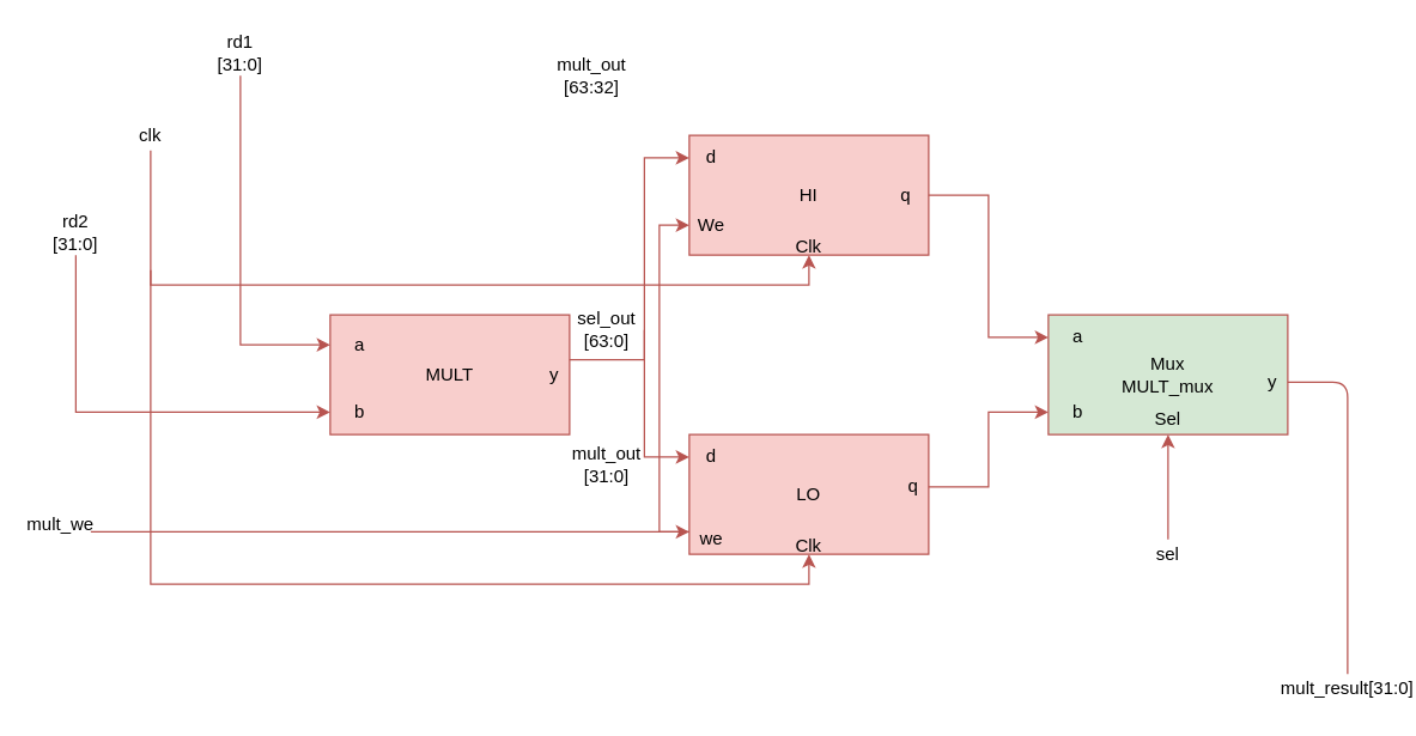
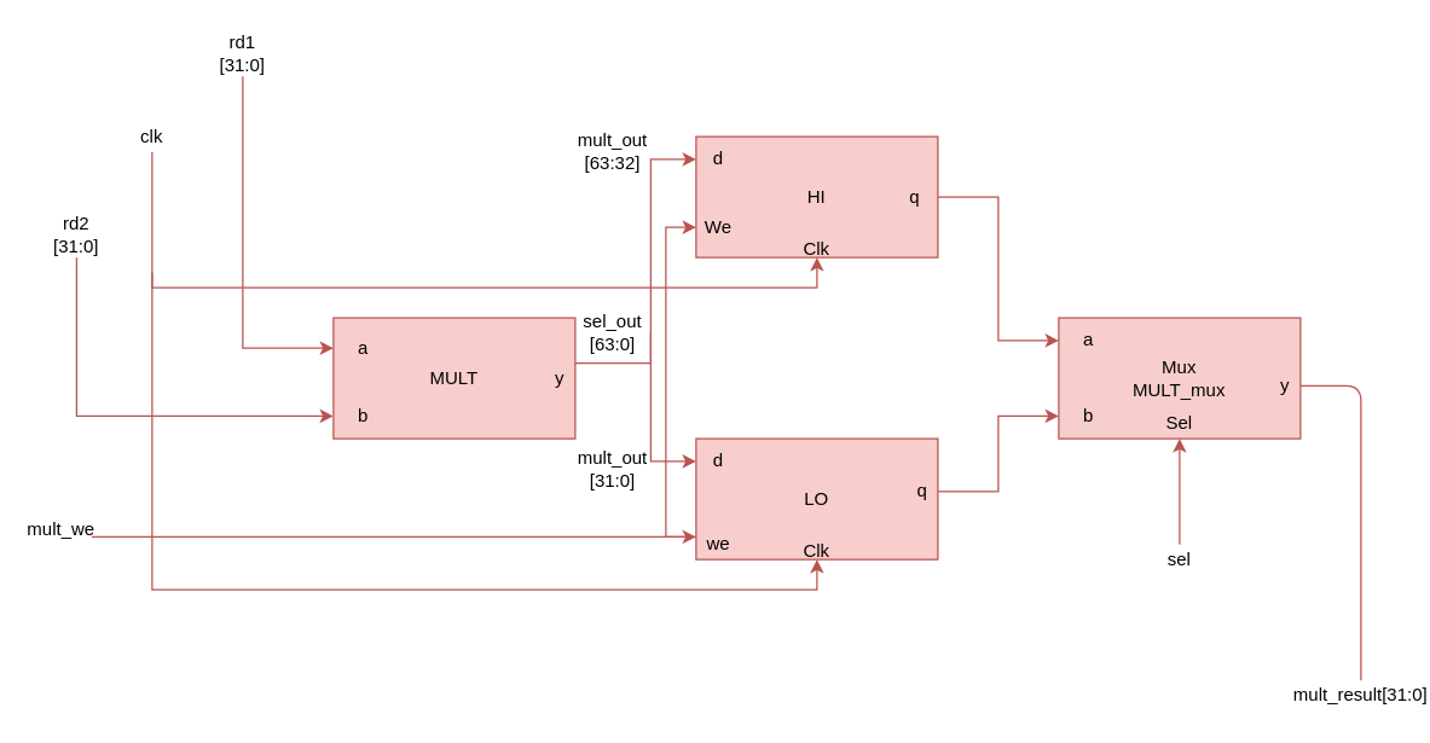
- <mxCell id="33" value="mult_out&lt;br&gt;[63:32]" style="text;html=1;align=center;verticalAlign=middle;whiteSpace=wrap;rounded=0;" vertex="1" parent="1"><mxGeometry x="370" y="40" width="50" height="20" as="geometry" /></mxCell>
+ <mxCell id="33" value="mult_out&lt;br&gt;[63:32]" style="text;html=1;align=center;verticalAlign=middle;whiteSpace=wrap;rounded=0;" vertex="1" parent="1"><mxGeometry x="380" y="90" width="50" height="20" as="geometry" /></mxCell>
- <mxCell id="23" value="Mux&lt;br&gt;MULT_mux" style="rounded=0;whiteSpace=wrap;html=1;fillColor=#d5e8d4;strokeColor=#b85450;" parent="1" vertex="1"><mxGeometry x="700" y="210" width="160" height="80" as="geometry" /></mxCell>
+ <mxCell id="23" value="Mux&lt;br&gt;MULT_mux" style="rounded=0;whiteSpace=wrap;html=1;fillColor=#f8cecc;strokeColor=#b85450;" parent="1" vertex="1"><mxGeometry x="700" y="210" width="160" height="80" as="geometry" /></mxCell>
